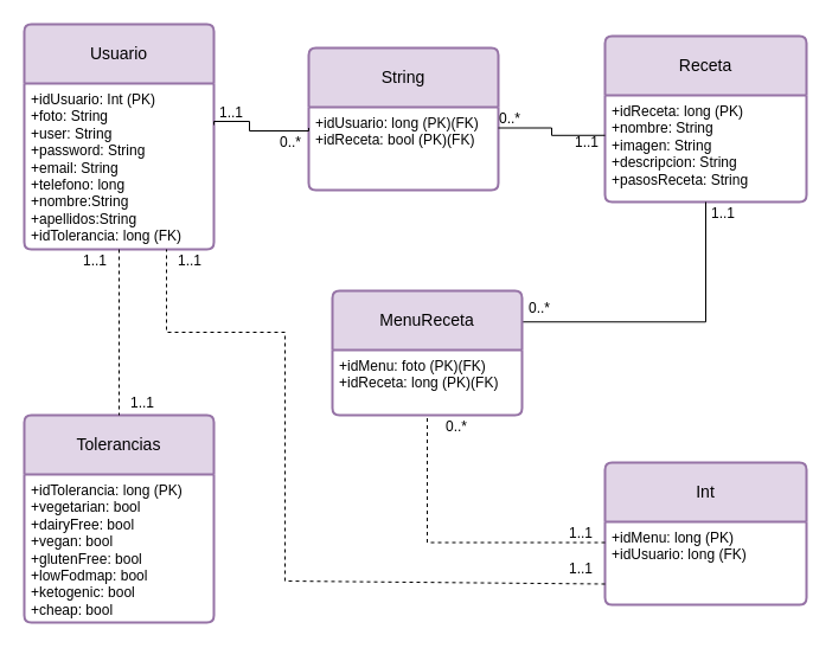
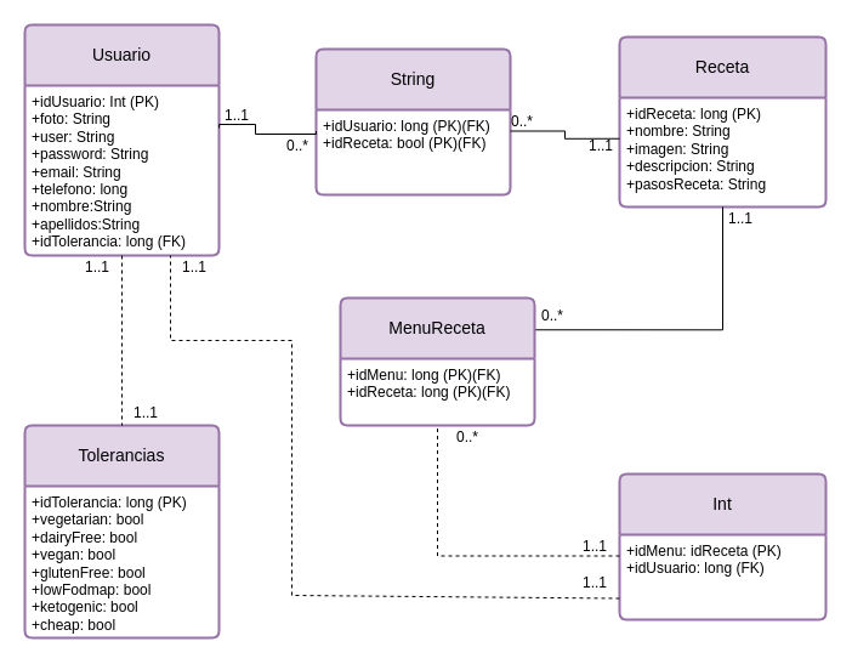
- <mxCell id="24" value="&lt;div&gt;+idMenu: foto&amp;nbsp;&lt;span style=&quot;background-color: initial;&quot;&gt;(PK)&lt;/span&gt;&lt;span style=&quot;background-color: initial;&quot;&gt;(FK)&lt;/span&gt;&lt;/div&gt;&lt;div&gt;+idReceta: long&amp;nbsp;&lt;span style=&quot;background-color: initial;&quot;&gt;(PK)&lt;/span&gt;&lt;span style=&quot;background-color: initial;&quot;&gt;(FK)&lt;/span&gt;&lt;/div&gt;" style="align=left;strokeColor=none;fillColor=none;spacingLeft=4;fontSize=12;verticalAlign=top;resizable=0;rotatable=0;part=1;html=1;" parent="23" vertex="1"><mxGeometry y="50" width="160" height="55" as="geometry" /></mxCell>
+ <mxCell id="24" value="&lt;div&gt;+idMenu: long&amp;nbsp;&lt;span style=&quot;background-color: initial;&quot;&gt;(PK)&lt;/span&gt;&lt;span style=&quot;background-color: initial;&quot;&gt;(FK)&lt;/span&gt;&lt;/div&gt;&lt;div&gt;+idReceta: long&amp;nbsp;&lt;span style=&quot;background-color: initial;&quot;&gt;(PK)&lt;/span&gt;&lt;span style=&quot;background-color: initial;&quot;&gt;(FK)&lt;/span&gt;&lt;/div&gt;" style="align=left;strokeColor=none;fillColor=none;spacingLeft=4;fontSize=12;verticalAlign=top;resizable=0;rotatable=0;part=1;html=1;" parent="23" vertex="1"><mxGeometry y="50" width="160" height="55" as="geometry" /></mxCell>
- <mxCell id="20" value="&lt;div&gt;+idMenu: long&amp;nbsp;&lt;span style=&quot;background-color: initial;&quot;&gt;(PK)&lt;/span&gt;&lt;/div&gt;&lt;div&gt;+idUsuario: long (FK)&lt;/div&gt;" style="align=left;strokeColor=none;fillColor=none;spacingLeft=4;fontSize=12;verticalAlign=top;resizable=0;rotatable=0;part=1;html=1;" parent="19" vertex="1"><mxGeometry y="50" width="170" height="70" as="geometry" /></mxCell>
+ <mxCell id="20" value="&lt;div&gt;+idMenu: idReceta&amp;nbsp;&lt;span style=&quot;background-color: initial;&quot;&gt;(PK)&lt;/span&gt;&lt;/div&gt;&lt;div&gt;+idUsuario: long (FK)&lt;/div&gt;" style="align=left;strokeColor=none;fillColor=none;spacingLeft=4;fontSize=12;verticalAlign=top;resizable=0;rotatable=0;part=1;html=1;" parent="19" vertex="1"><mxGeometry y="50" width="170" height="70" as="geometry" /></mxCell>
